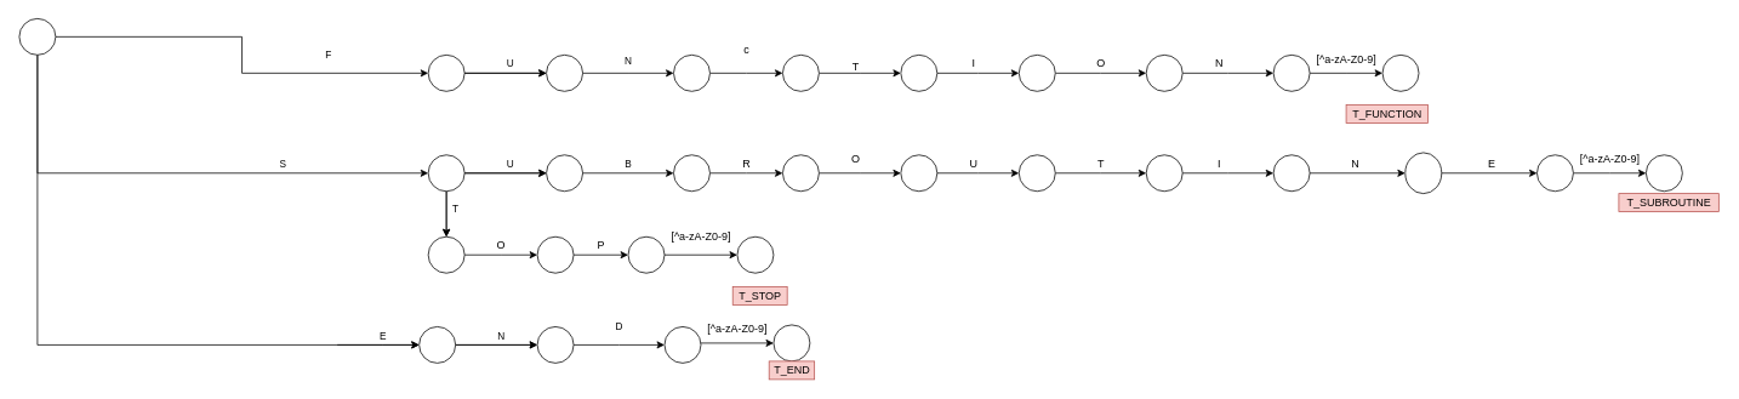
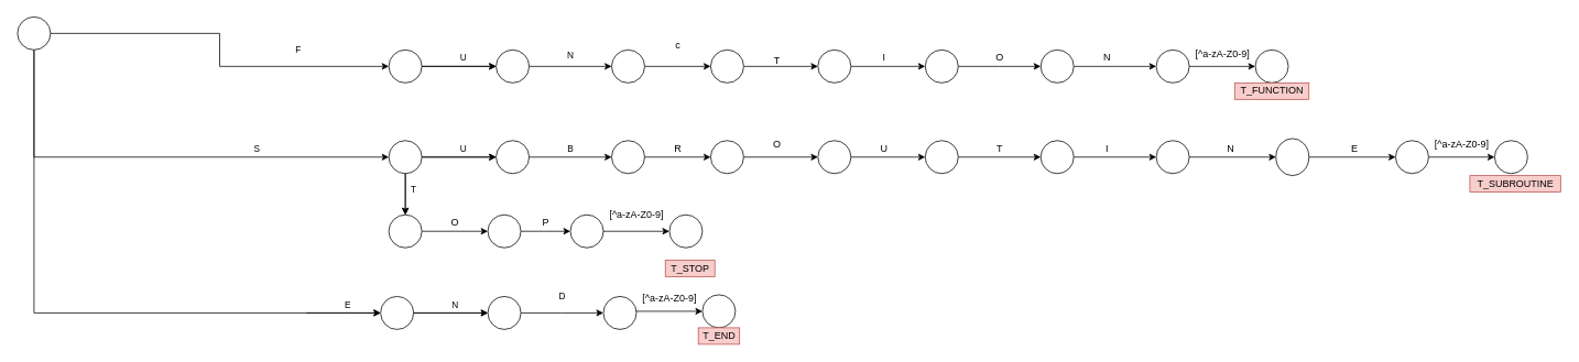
- <mxCell id="27" value="T_FUNCTION&lt;br&gt;" style="text;html=1;align=center;verticalAlign=middle;resizable=0;points=[];autosize=1;fillColor=#f8cecc;strokeColor=#b85450;" parent="1" vertex="1"><mxGeometry x="1480" y="115" width="90" height="20" as="geometry" /></mxCell>
+ <mxCell id="27" value="T_FUNCTION&lt;br&gt;" style="text;html=1;align=center;verticalAlign=middle;resizable=0;points=[];autosize=1;fillColor=#f8cecc;strokeColor=#b85450;" parent="1" vertex="1"><mxGeometry x="1495" y="100" width="90" height="20" as="geometry" /></mxCell>
